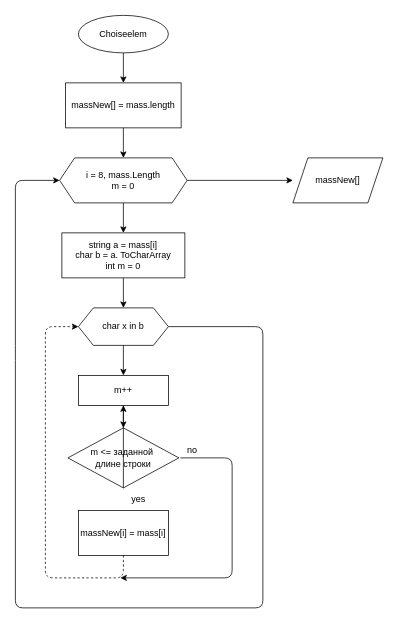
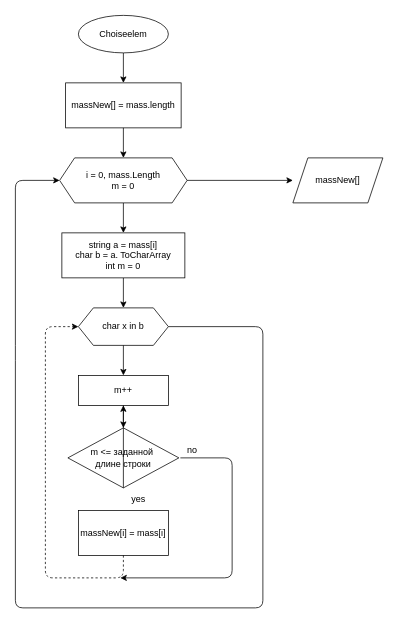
- <mxCell id="8" value="i = 8, mass.Length &lt;br&gt;m = 0" style="shape=hexagon;perimeter=hexagonPerimeter2;whiteSpace=wrap;html=1;fixedSize=1;" vertex="1" parent="1"><mxGeometry x="79" y="210" width="170" height="60" as="geometry" /></mxCell>
+ <mxCell id="8" value="i = 0, mass.Length &lt;br&gt;m = 0" style="shape=hexagon;perimeter=hexagonPerimeter2;whiteSpace=wrap;html=1;fixedSize=1;" vertex="1" parent="1"><mxGeometry x="79" y="210" width="170" height="60" as="geometry" /></mxCell>
